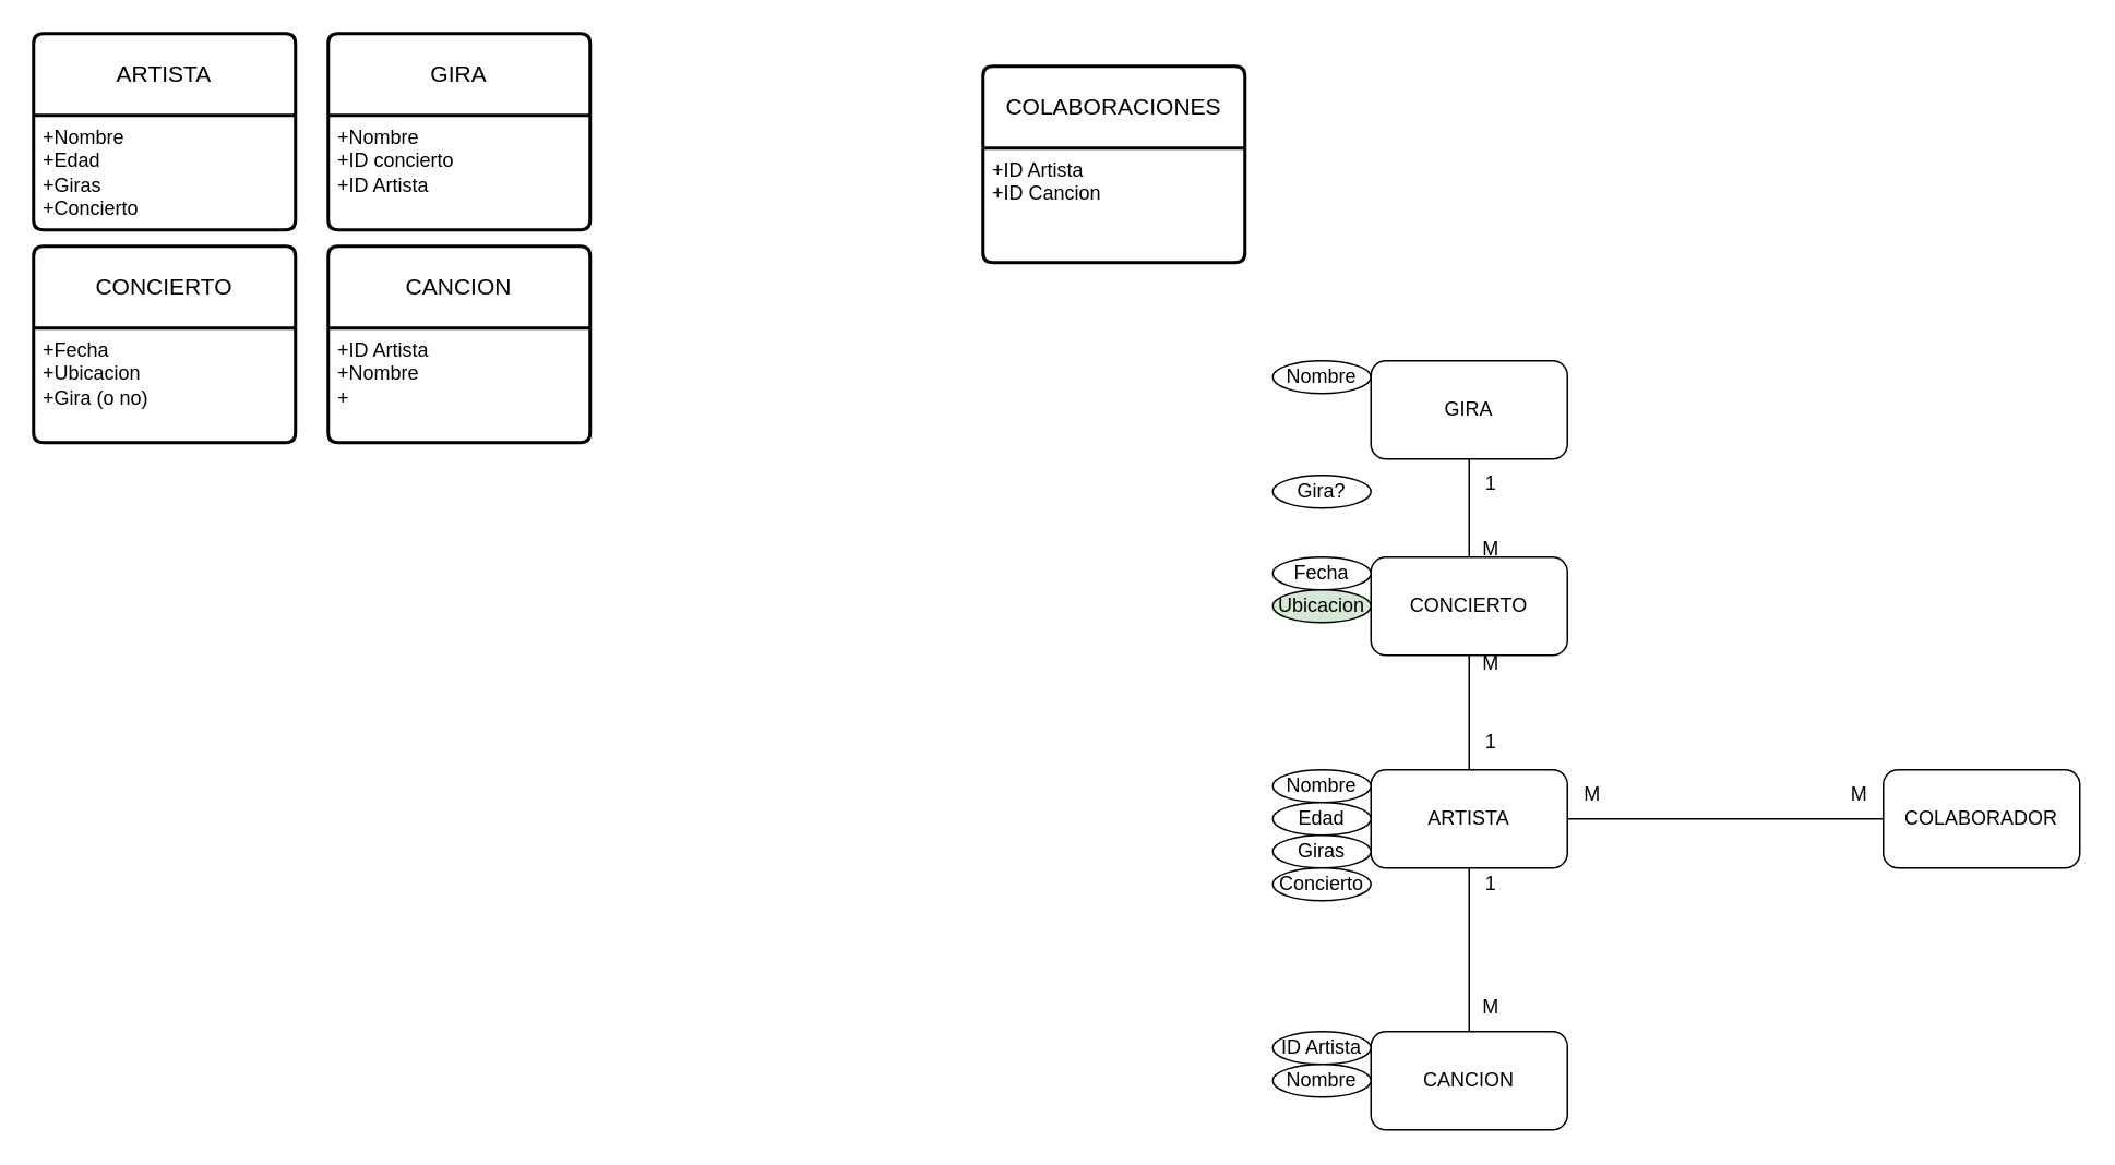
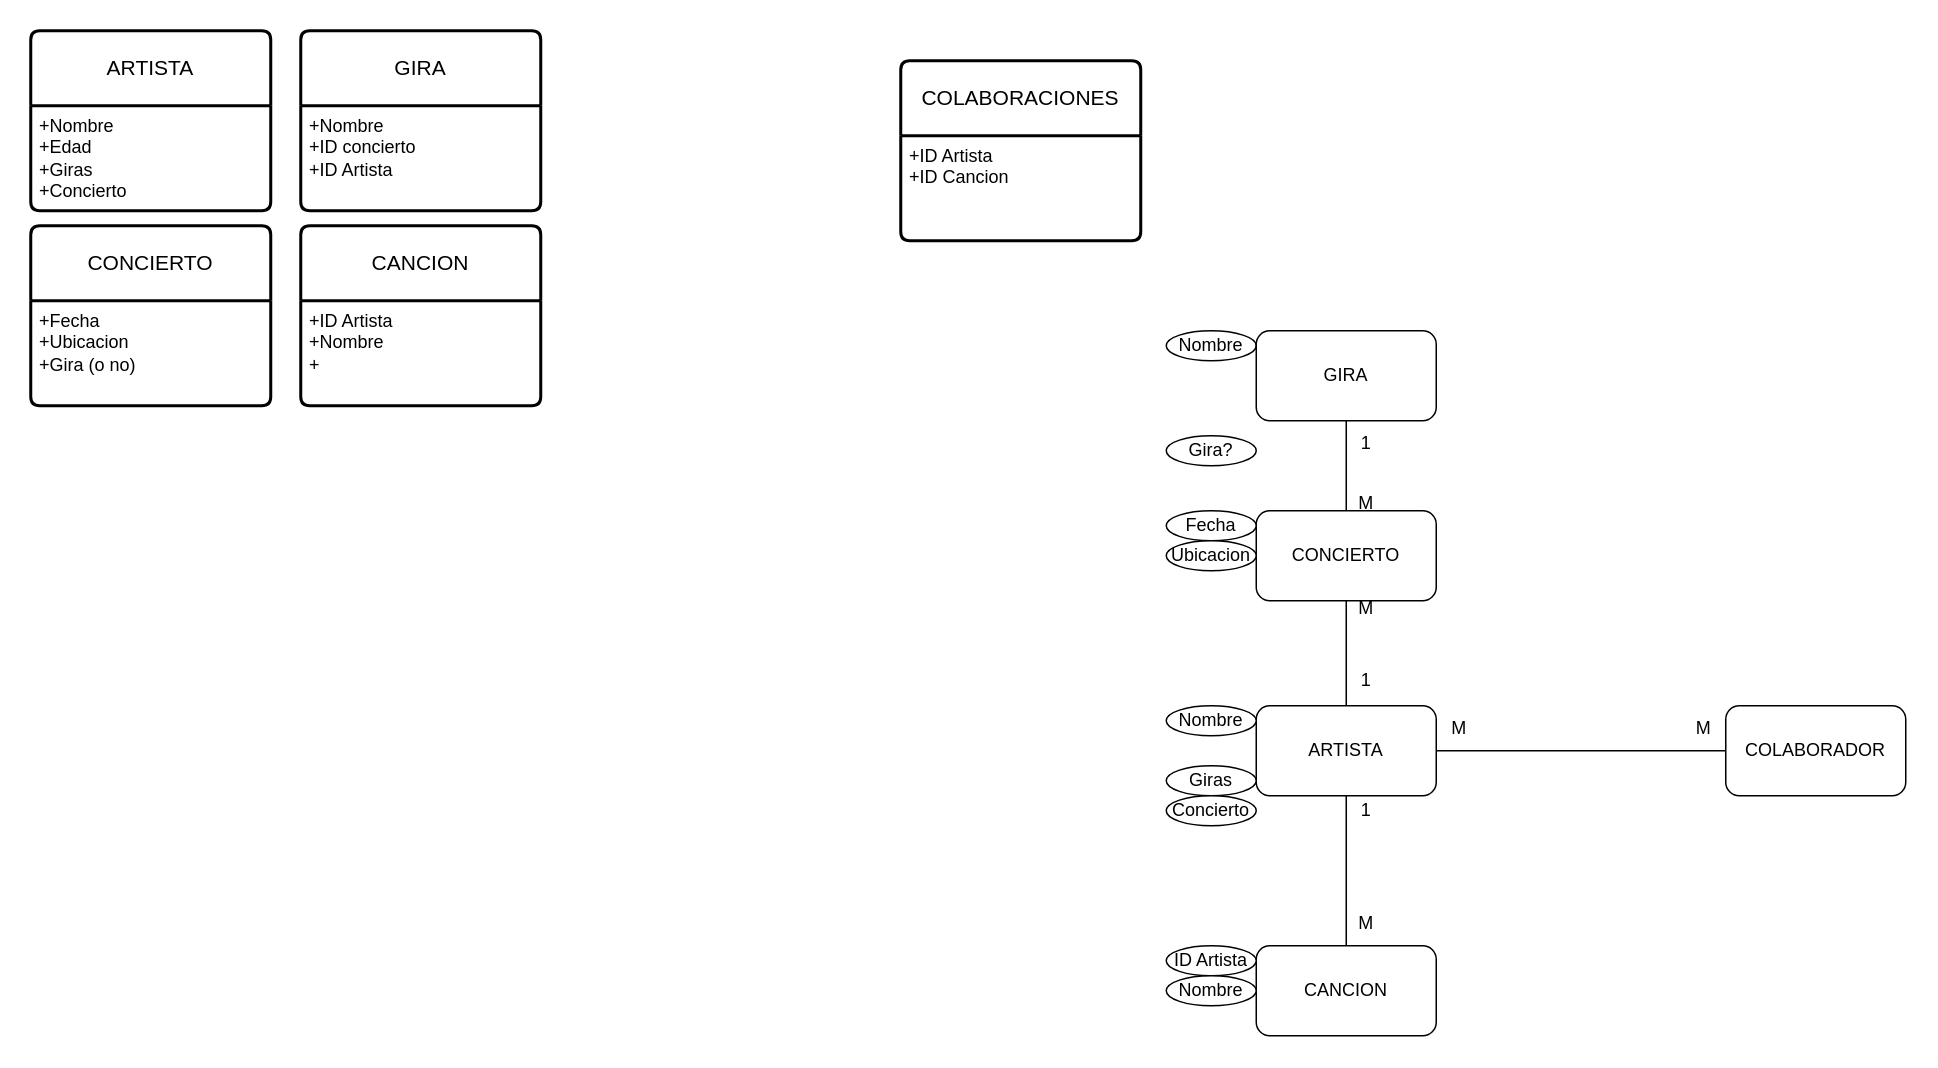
- <mxCell id="23" value="Ubicacion" style="ellipse;whiteSpace=wrap;html=1;align=center;fillColor=#d5e8d4;" vertex="1" parent="1"><mxGeometry x="777" y="360" width="60" height="20" as="geometry" /></mxCell>
+ <mxCell id="23" value="Ubicacion" style="ellipse;whiteSpace=wrap;html=1;align=center;" vertex="1" parent="1"><mxGeometry x="777" y="360" width="60" height="20" as="geometry" /></mxCell>
- <mxCell id="19" value="Edad" style="ellipse;whiteSpace=wrap;html=1;align=center;" vertex="1" parent="1"><mxGeometry x="777" y="490" width="60" height="20" as="geometry" /></mxCell>
